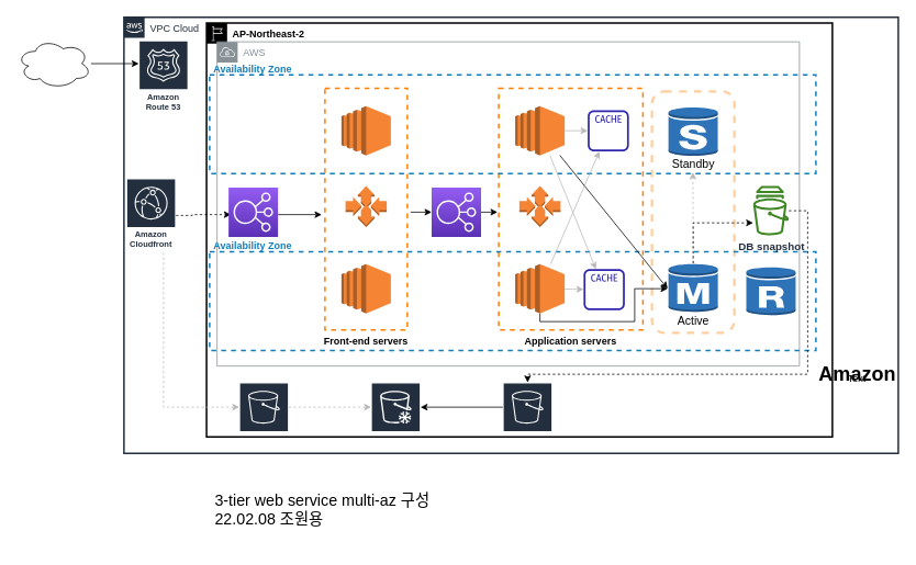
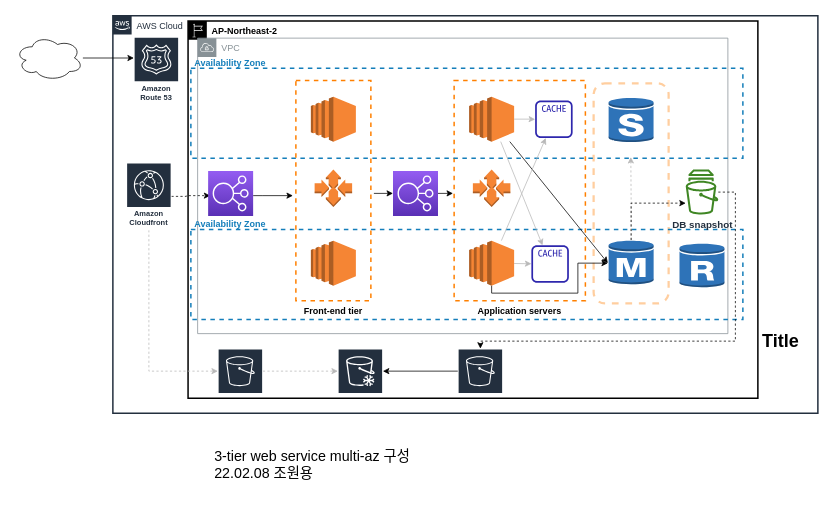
- <mxCell id="7" value="VPC Cloud" style="points=[[0,0],[0.25,0],[0.5,0],[0.75,0],[1,0],[1,0.25],[1,0.5],[1,0.75],[1,1],[0.75,1],[0.5,1],[0.25,1],[0,1],[0,0.75],[0,0.5],[0,0.25]];outlineConnect=0;gradientColor=none;html=1;whiteSpace=wrap;fontSize=12;fontStyle=0;container=0;pointerEvents=0;collapsible=0;recursiveResize=0;shape=mxgraph.aws4.group;grIcon=mxgraph.aws4.group_aws_cloud_alt;strokeColor=#232F3E;fillColor=none;verticalAlign=top;align=left;spacingLeft=30;fontColor=#232F3E;dashed=0;flipV=0;flipH=0;strokeWidth=2;" parent="1" vertex="1"><mxGeometry x="150" y="20" width="940" height="530" as="geometry" /></mxCell>
+ <mxCell id="7" value="AWS Cloud" style="points=[[0,0],[0.25,0],[0.5,0],[0.75,0],[1,0],[1,0.25],[1,0.5],[1,0.75],[1,1],[0.75,1],[0.5,1],[0.25,1],[0,1],[0,0.75],[0,0.5],[0,0.25]];outlineConnect=0;gradientColor=none;html=1;whiteSpace=wrap;fontSize=12;fontStyle=0;container=0;pointerEvents=0;collapsible=0;recursiveResize=0;shape=mxgraph.aws4.group;grIcon=mxgraph.aws4.group_aws_cloud_alt;strokeColor=#232F3E;fillColor=none;verticalAlign=top;align=left;spacingLeft=30;fontColor=#232F3E;dashed=0;flipV=0;flipH=0;strokeWidth=2;" parent="1" vertex="1"><mxGeometry x="150" y="20" width="940" height="530" as="geometry" /></mxCell>
- <mxCell id="5" value="AWS" style="sketch=0;outlineConnect=0;gradientColor=none;html=1;whiteSpace=wrap;fontSize=12;fontStyle=0;shape=mxgraph.aws4.group;grIcon=mxgraph.aws4.group_vpc;strokeColor=#879196;fillColor=none;verticalAlign=top;align=left;spacingLeft=30;fontColor=#879196;dashed=0;" parent="1" vertex="1"><mxGeometry x="263" y="50" width="707" height="394" as="geometry" /></mxCell>
+ <mxCell id="5" value="VPC" style="sketch=0;outlineConnect=0;gradientColor=none;html=1;whiteSpace=wrap;fontSize=12;fontStyle=0;shape=mxgraph.aws4.group;grIcon=mxgraph.aws4.group_vpc;strokeColor=#879196;fillColor=none;verticalAlign=top;align=left;spacingLeft=30;fontColor=#879196;dashed=0;" parent="1" vertex="1"><mxGeometry x="263" y="50" width="707" height="394" as="geometry" /></mxCell>
- <mxCell id="20" value="Amazon Route 53" style="sketch=0;outlineConnect=0;fontColor=#232F3E;gradientColor=none;strokeColor=#ffffff;fillColor=#232F3E;dashed=0;verticalLabelPosition=middle;verticalAlign=bottom;align=center;html=1;whiteSpace=wrap;fontSize=10;fontStyle=1;spacing=3;shape=mxgraph.aws4.productIcon;prIcon=mxgraph.aws4.route_53;" parent="1" vertex="1"><mxGeometry x="168" y="48.5" width="60" height="90" as="geometry" /></mxCell>
+ <mxCell id="20" value="Amazon Route 53" style="sketch=0;outlineConnect=0;fontColor=#232F3E;gradientColor=none;strokeColor=#ffffff;fillColor=#232F3E;dashed=0;verticalLabelPosition=middle;verticalAlign=bottom;align=center;html=1;whiteSpace=wrap;fontSize=10;fontStyle=1;spacing=3;shape=mxgraph.aws4.productIcon;prIcon=mxgraph.aws4.route_53;" parent="1" vertex="1"><mxGeometry x="178" y="48.5" width="60" height="90" as="geometry" /></mxCell>
- <mxCell id="10" value="Standby" style="text;html=1;align=center;verticalAlign=middle;resizable=0;points=[];autosize=1;strokeColor=none;fillColor=none;fontSize=14;fontFamily=Helvetica;fontColor=default;" parent="1" vertex="1"><mxGeometry x="806" y="189.25" width="70" height="20" as="geometry" /></mxCell>
- <mxCell id="19" value="Amazon Cloudfront" style="sketch=0;outlineConnect=0;fontColor=#232F3E;gradientColor=none;strokeColor=#ffffff;fillColor=#232F3E;dashed=0;verticalLabelPosition=middle;verticalAlign=bottom;align=center;html=1;whiteSpace=wrap;fontSize=10;fontStyle=1;spacing=3;shape=mxgraph.aws4.productIcon;prIcon=mxgraph.aws4.cloudfront;" parent="1" vertex="1"><mxGeometry x="153" y="216" width="60" height="90" as="geometry" /></mxCell>
+ <mxCell id="19" value="Amazon Cloudfront" style="sketch=0;outlineConnect=0;fontColor=#232F3E;gradientColor=none;strokeColor=#ffffff;fillColor=#232F3E;dashed=0;verticalLabelPosition=middle;verticalAlign=bottom;align=center;html=1;whiteSpace=wrap;fontSize=10;fontStyle=1;spacing=3;shape=mxgraph.aws4.productIcon;prIcon=mxgraph.aws4.cloudfront;" parent="1" vertex="1"><mxGeometry x="168" y="216" width="60" height="90" as="geometry" /></mxCell>
- <mxCell id="11" value="Active" style="text;html=1;align=center;verticalAlign=middle;resizable=0;points=[];autosize=1;strokeColor=none;fillColor=none;fontSize=14;fontFamily=Helvetica;fontColor=default;" parent="1" vertex="1"><mxGeometry x="816" y="379.25" width="50" height="20" as="geometry" /></mxCell>
- <mxCell id="28" value="Front-end servers" style="fillColor=none;strokeColor=#FF8000;dashed=1;verticalAlign=top;fontStyle=1;fontColor=#000000;strokeWidth=2;labelPosition=center;verticalLabelPosition=bottom;align=center;horizontal=1;" parent="1" vertex="1"><mxGeometry x="394" y="106.5" width="100" height="293.5" as="geometry" /></mxCell>
+ <mxCell id="28" value="Front-end tier" style="fillColor=none;strokeColor=#FF8000;dashed=1;verticalAlign=top;fontStyle=1;fontColor=#000000;strokeWidth=2;labelPosition=center;verticalLabelPosition=bottom;align=center;horizontal=1;" parent="1" vertex="1"><mxGeometry x="394" y="106.5" width="100" height="293.5" as="geometry" /></mxCell>
- <mxCell id="49" value="Amazon" style="text;strokeColor=none;fillColor=none;html=1;fontSize=24;fontStyle=1;verticalAlign=middle;align=center;" vertex="1" parent="1"><mxGeometry x="990" y="434" width="100" height="40" as="geometry" /></mxCell>
+ <mxCell id="49" value="Title" style="text;strokeColor=none;fillColor=none;html=1;fontSize=24;fontStyle=1;verticalAlign=middle;align=center;" vertex="1" parent="1"><mxGeometry x="990" y="434" width="100" height="40" as="geometry" /></mxCell>
- <mxCell id="50" value="Text" style="text;html=1;strokeColor=none;fillColor=none;align=center;verticalAlign=middle;whiteSpace=wrap;rounded=0;" vertex="1" parent="1"><mxGeometry x="1010" y="444" width="60" height="30" as="geometry" /></mxCell>
- <mxCell id="51" value="3-tier web service multi-az 구성&lt;br style=&quot;font-size: 19px&quot;&gt;&lt;div style=&quot;text-align: left ; font-size: 19px&quot;&gt;&lt;span style=&quot;font-size: 19px&quot;&gt;22.02.08 조원용&lt;/span&gt;&lt;/div&gt;" style="text;html=1;strokeColor=none;fillColor=none;align=center;verticalAlign=middle;whiteSpace=wrap;rounded=0;fontSize=19;" vertex="1" parent="1"><mxGeometry x="240" y="574" width="302" height="90" as="geometry" /></mxCell>
+ <mxCell id="51" value="3-tier web service multi-az 구성&lt;br style=&quot;font-size: 19px&quot;&gt;&lt;div style=&quot;text-align: left ; font-size: 19px&quot;&gt;&lt;span style=&quot;font-size: 19px&quot;&gt;22.02.08 조원용&lt;/span&gt;&lt;/div&gt;" style="text;html=1;strokeColor=none;fillColor=none;align=center;verticalAlign=middle;whiteSpace=wrap;rounded=0;fontSize=19;" vertex="1" parent="1"><mxGeometry x="265" y="574" width="302" height="90" as="geometry" /></mxCell>
